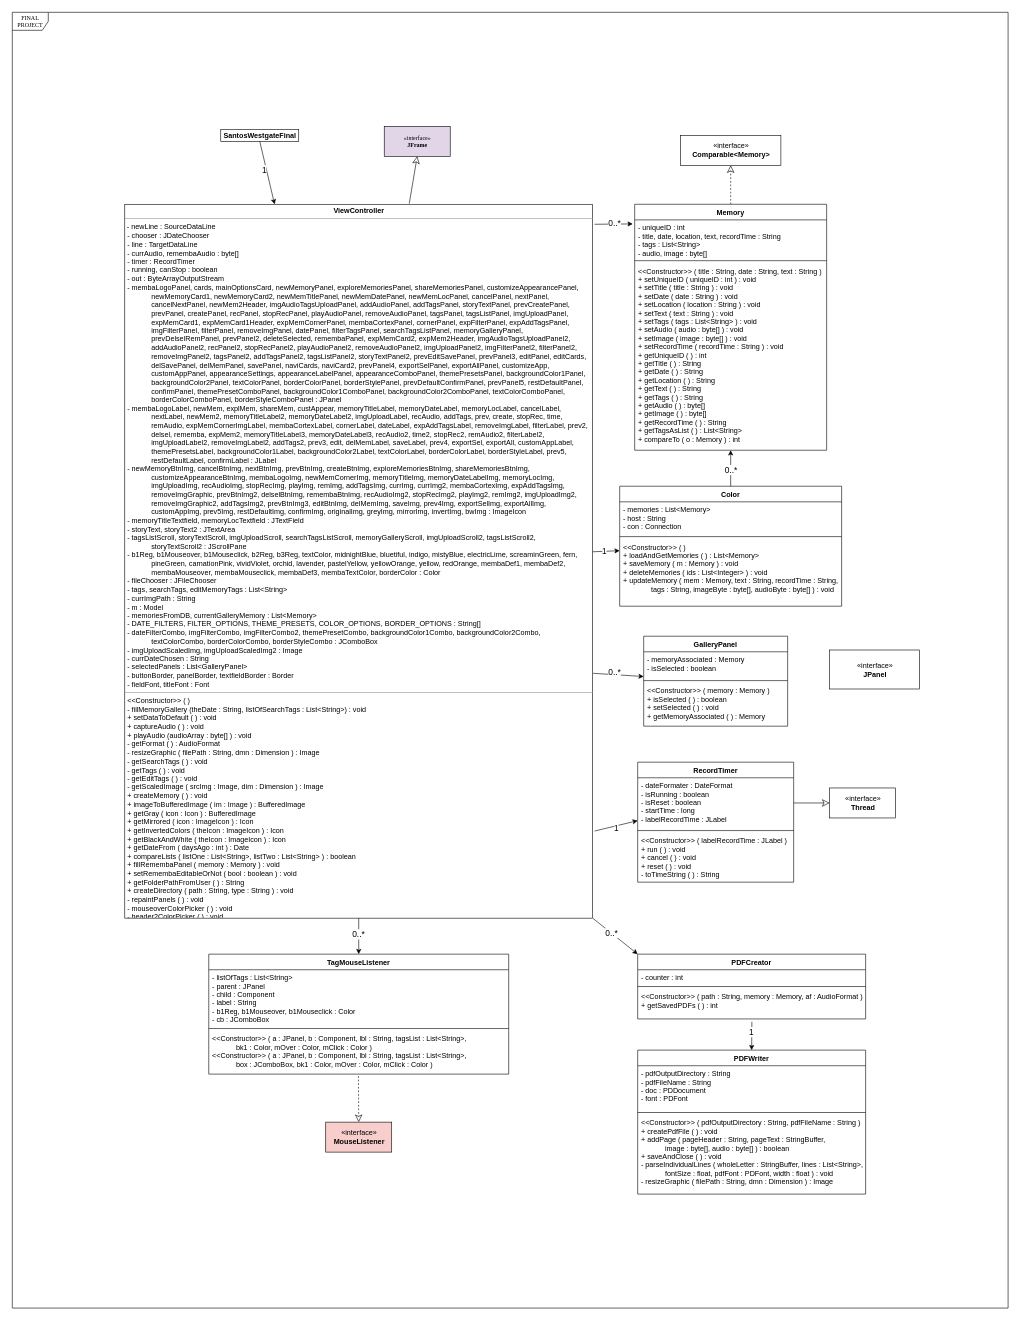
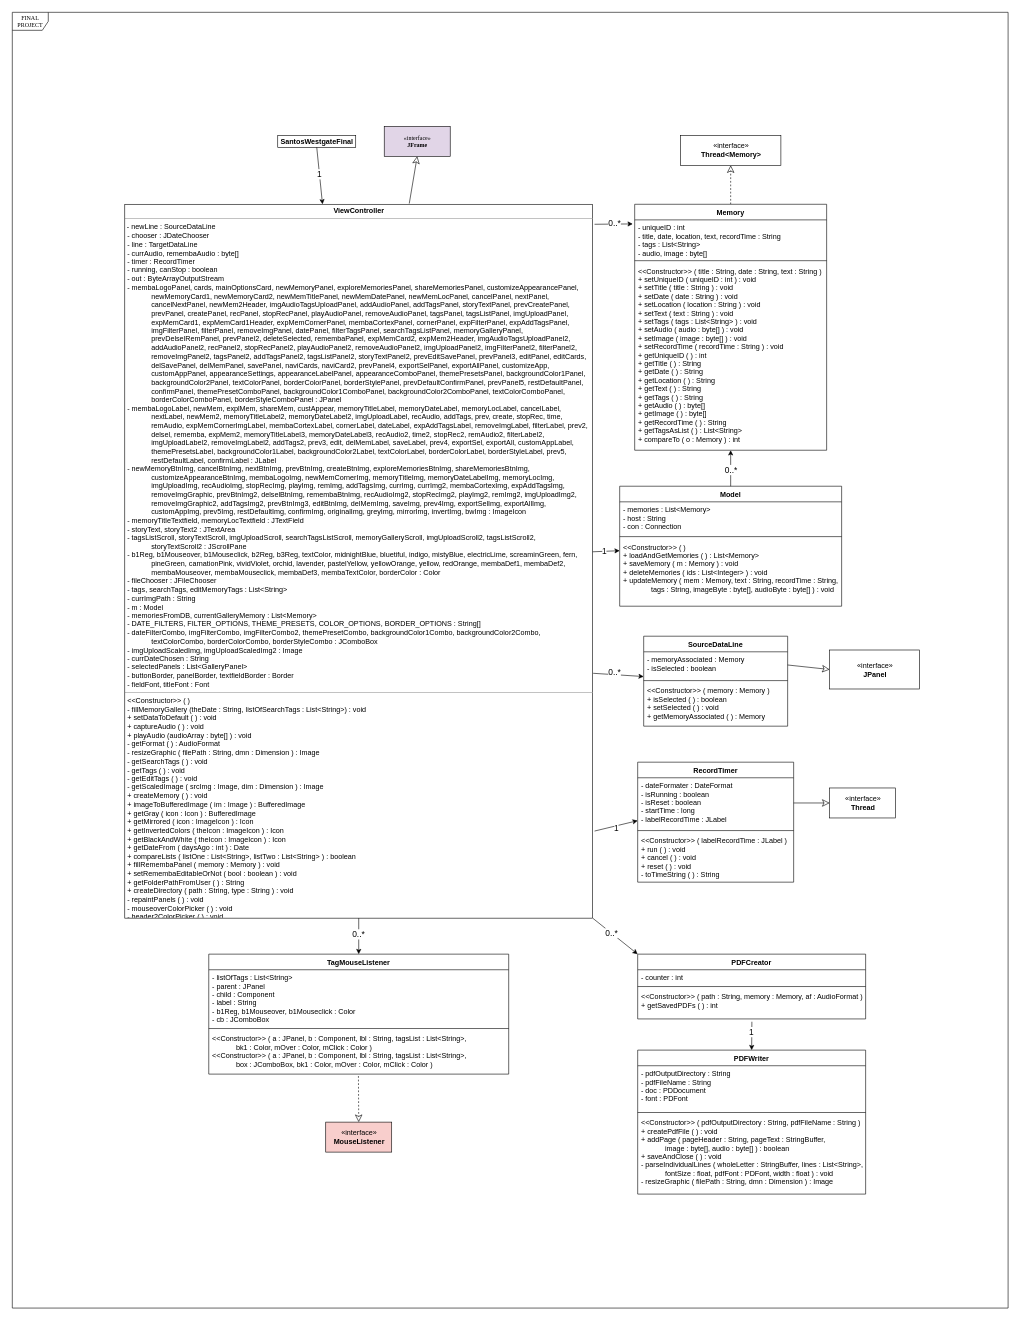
- <mxCell id="5" value="&lt;p style=&quot;margin: 0px ; margin-top: 4px ; text-align: center&quot;&gt;&lt;b&gt;SantosWestgateFinal&lt;/b&gt;&lt;/p&gt;&lt;p style=&quot;margin: 0px ; margin-left: 4px&quot;&gt;&lt;br&gt;&lt;/p&gt;" style="verticalAlign=top;align=left;overflow=fill;fontSize=12;fontFamily=Helvetica;html=1;rounded=0;shadow=0;comic=0;labelBackgroundColor=none;strokeWidth=1" vertex="1" parent="1"><mxGeometry x="367.5" y="215" width="130" height="20" as="geometry" /></mxCell>
+ <mxCell id="5" value="&lt;p style=&quot;margin: 0px ; margin-top: 4px ; text-align: center&quot;&gt;&lt;b&gt;SantosWestgateFinal&lt;/b&gt;&lt;/p&gt;&lt;p style=&quot;margin: 0px ; margin-left: 4px&quot;&gt;&lt;br&gt;&lt;/p&gt;" style="verticalAlign=top;align=left;overflow=fill;fontSize=12;fontFamily=Helvetica;html=1;rounded=0;shadow=0;comic=0;labelBackgroundColor=none;strokeWidth=1" vertex="1" parent="1"><mxGeometry x="462.5" y="225" width="130" height="20" as="geometry" /></mxCell>
- <mxCell id="60" value="«interface»&lt;br&gt;&lt;b&gt;Comparable&amp;lt;Memory&amp;gt;&lt;/b&gt;" style="html=1;" vertex="1" parent="1"><mxGeometry x="1133.75" y="225" width="167.5" height="50" as="geometry" /></mxCell>
+ <mxCell id="60" value="«interface»&lt;br&gt;&lt;b&gt;Thread&amp;lt;Memory&amp;gt;&lt;/b&gt;" style="html=1;" vertex="1" parent="1"><mxGeometry x="1133.75" y="225" width="167.5" height="50" as="geometry" /></mxCell>
- <mxCell id="16" value="Color" style="swimlane;fontStyle=1;align=center;verticalAlign=top;childLayout=stackLayout;horizontal=1;startSize=26;horizontalStack=0;resizeParent=1;resizeParentMax=0;resizeLast=0;collapsible=1;marginBottom=0;" vertex="1" parent="1"><mxGeometry x="1032.5" y="810" width="370" height="200" as="geometry" /></mxCell>
+ <mxCell id="16" value="Model" style="swimlane;fontStyle=1;align=center;verticalAlign=top;childLayout=stackLayout;horizontal=1;startSize=26;horizontalStack=0;resizeParent=1;resizeParentMax=0;resizeLast=0;collapsible=1;marginBottom=0;" vertex="1" parent="1"><mxGeometry x="1032.5" y="810" width="370" height="200" as="geometry" /></mxCell>
- <mxCell id="6" value="GalleryPanel" style="swimlane;fontStyle=1;align=center;verticalAlign=top;childLayout=stackLayout;horizontal=1;startSize=26;horizontalStack=0;resizeParent=1;resizeParentMax=0;resizeLast=0;collapsible=1;marginBottom=0;" vertex="1" parent="1"><mxGeometry x="1072.5" y="1060" width="240" height="150" as="geometry" /></mxCell>
+ <mxCell id="6" value="SourceDataLine" style="swimlane;fontStyle=1;align=center;verticalAlign=top;childLayout=stackLayout;horizontal=1;startSize=26;horizontalStack=0;resizeParent=1;resizeParentMax=0;resizeLast=0;collapsible=1;marginBottom=0;" vertex="1" parent="1"><mxGeometry x="1072.5" y="1060" width="240" height="150" as="geometry" /></mxCell>
+ <mxCell id="38" value="" style="endArrow=classic;html=1;fontSize=14;entryX=0;entryY=0.5;entryDx=0;entryDy=0;endFill=0;endSize=10;exitX=1;exitY=0.5;exitDx=0;exitDy=0;" edge="1" parent="1" source="7" target="10"><mxGeometry width="50" height="50" relative="1" as="geometry"><mxPoint x="1312.5" y="913.81" as="sourcePoint" /><mxPoint x="1392.5" y="926" as="targetPoint" /></mxGeometry></mxCell>
